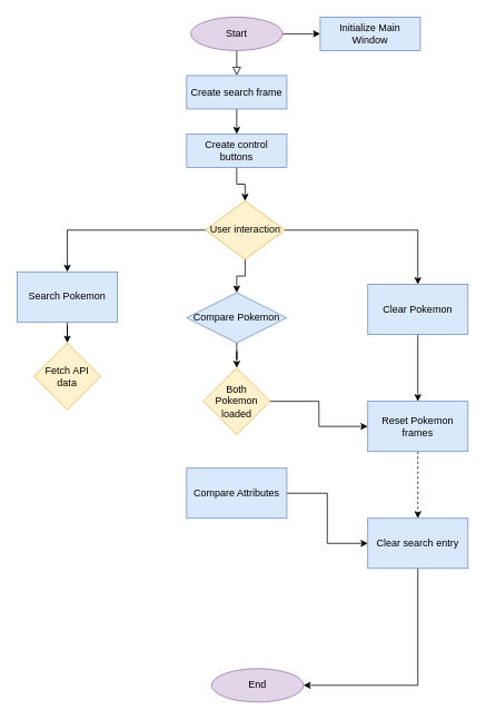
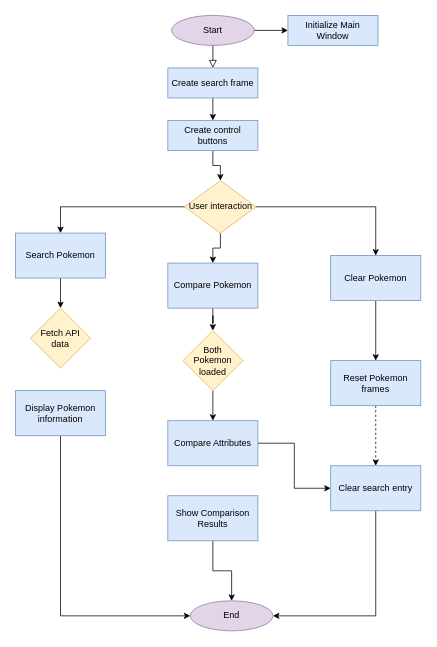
- <mxCell id="15" value="Search Pokemon" style="rounded=0;whiteSpace=wrap;html=1;fillColor=#dae8fc;strokeColor=#6c8ebf;" vertex="1" parent="1"><mxGeometry x="20" y="325" width="120" height="60" as="geometry" /></mxCell>
+ <mxCell id="15" value="Search Pokemon" style="rounded=0;whiteSpace=wrap;html=1;fillColor=#dae8fc;strokeColor=#6c8ebf;" vertex="1" parent="1"><mxGeometry x="20" y="310" width="120" height="60" as="geometry" /></mxCell>
- <mxCell id="20" value="Compare Pokemon" style="rhombus;whiteSpace=wrap;html=1;fillColor=#dae8fc;strokeColor=#6c8ebf;" vertex="1" parent="1"><mxGeometry x="223" y="350" width="120" height="60" as="geometry" /></mxCell>
+ <mxCell id="20" value="Compare Pokemon" style="whiteSpace=wrap;html=1;fillColor=#dae8fc;strokeColor=#6c8ebf;" vertex="1" parent="1"><mxGeometry x="223" y="350" width="120" height="60" as="geometry" /></mxCell>
- <mxCell id="21" value="" style="edgeStyle=orthogonalEdgeStyle;rounded=0;orthogonalLoop=1;jettySize=auto;html=1;" edge="1" parent="1" source="22" target="30"><mxGeometry relative="1" as="geometry" /></mxCell>
+ <mxCell id="21" value="" style="edgeStyle=orthogonalEdgeStyle;rounded=0;orthogonalLoop=1;jettySize=auto;html=1;" edge="1" parent="1" source="22" target="24"><mxGeometry relative="1" as="geometry" /></mxCell>
+ <mxCell id="18" value="Display Pokemon information" style="rounded=0;whiteSpace=wrap;html=1;fillColor=#dae8fc;strokeColor=#6c8ebf;" vertex="1" parent="1"><mxGeometry x="20" y="520" width="120" height="60" as="geometry" /></mxCell>
+ <mxCell id="26" value="Show Comparison Results" style="whiteSpace=wrap;html=1;fillColor=#dae8fc;strokeColor=#6c8ebf;" vertex="1" parent="1"><mxGeometry x="223" y="660" width="120" height="60" as="geometry" /></mxCell>
+ <mxCell id="17" style="edgeStyle=orthogonalEdgeStyle;rounded=0;orthogonalLoop=1;jettySize=auto;html=1;exitX=0.5;exitY=1;exitDx=0;exitDy=0;entryX=0;entryY=0.5;entryDx=0;entryDy=0;" edge="1" parent="1" source="18" target="33"><mxGeometry relative="1" as="geometry" /></mxCell>
+ <mxCell id="25" style="edgeStyle=orthogonalEdgeStyle;rounded=0;orthogonalLoop=1;jettySize=auto;html=1;exitX=0.5;exitY=1;exitDx=0;exitDy=0;entryX=0.5;entryY=0;entryDx=0;entryDy=0;" edge="1" parent="1" source="26" target="33"><mxGeometry relative="1" as="geometry" /></mxCell>
